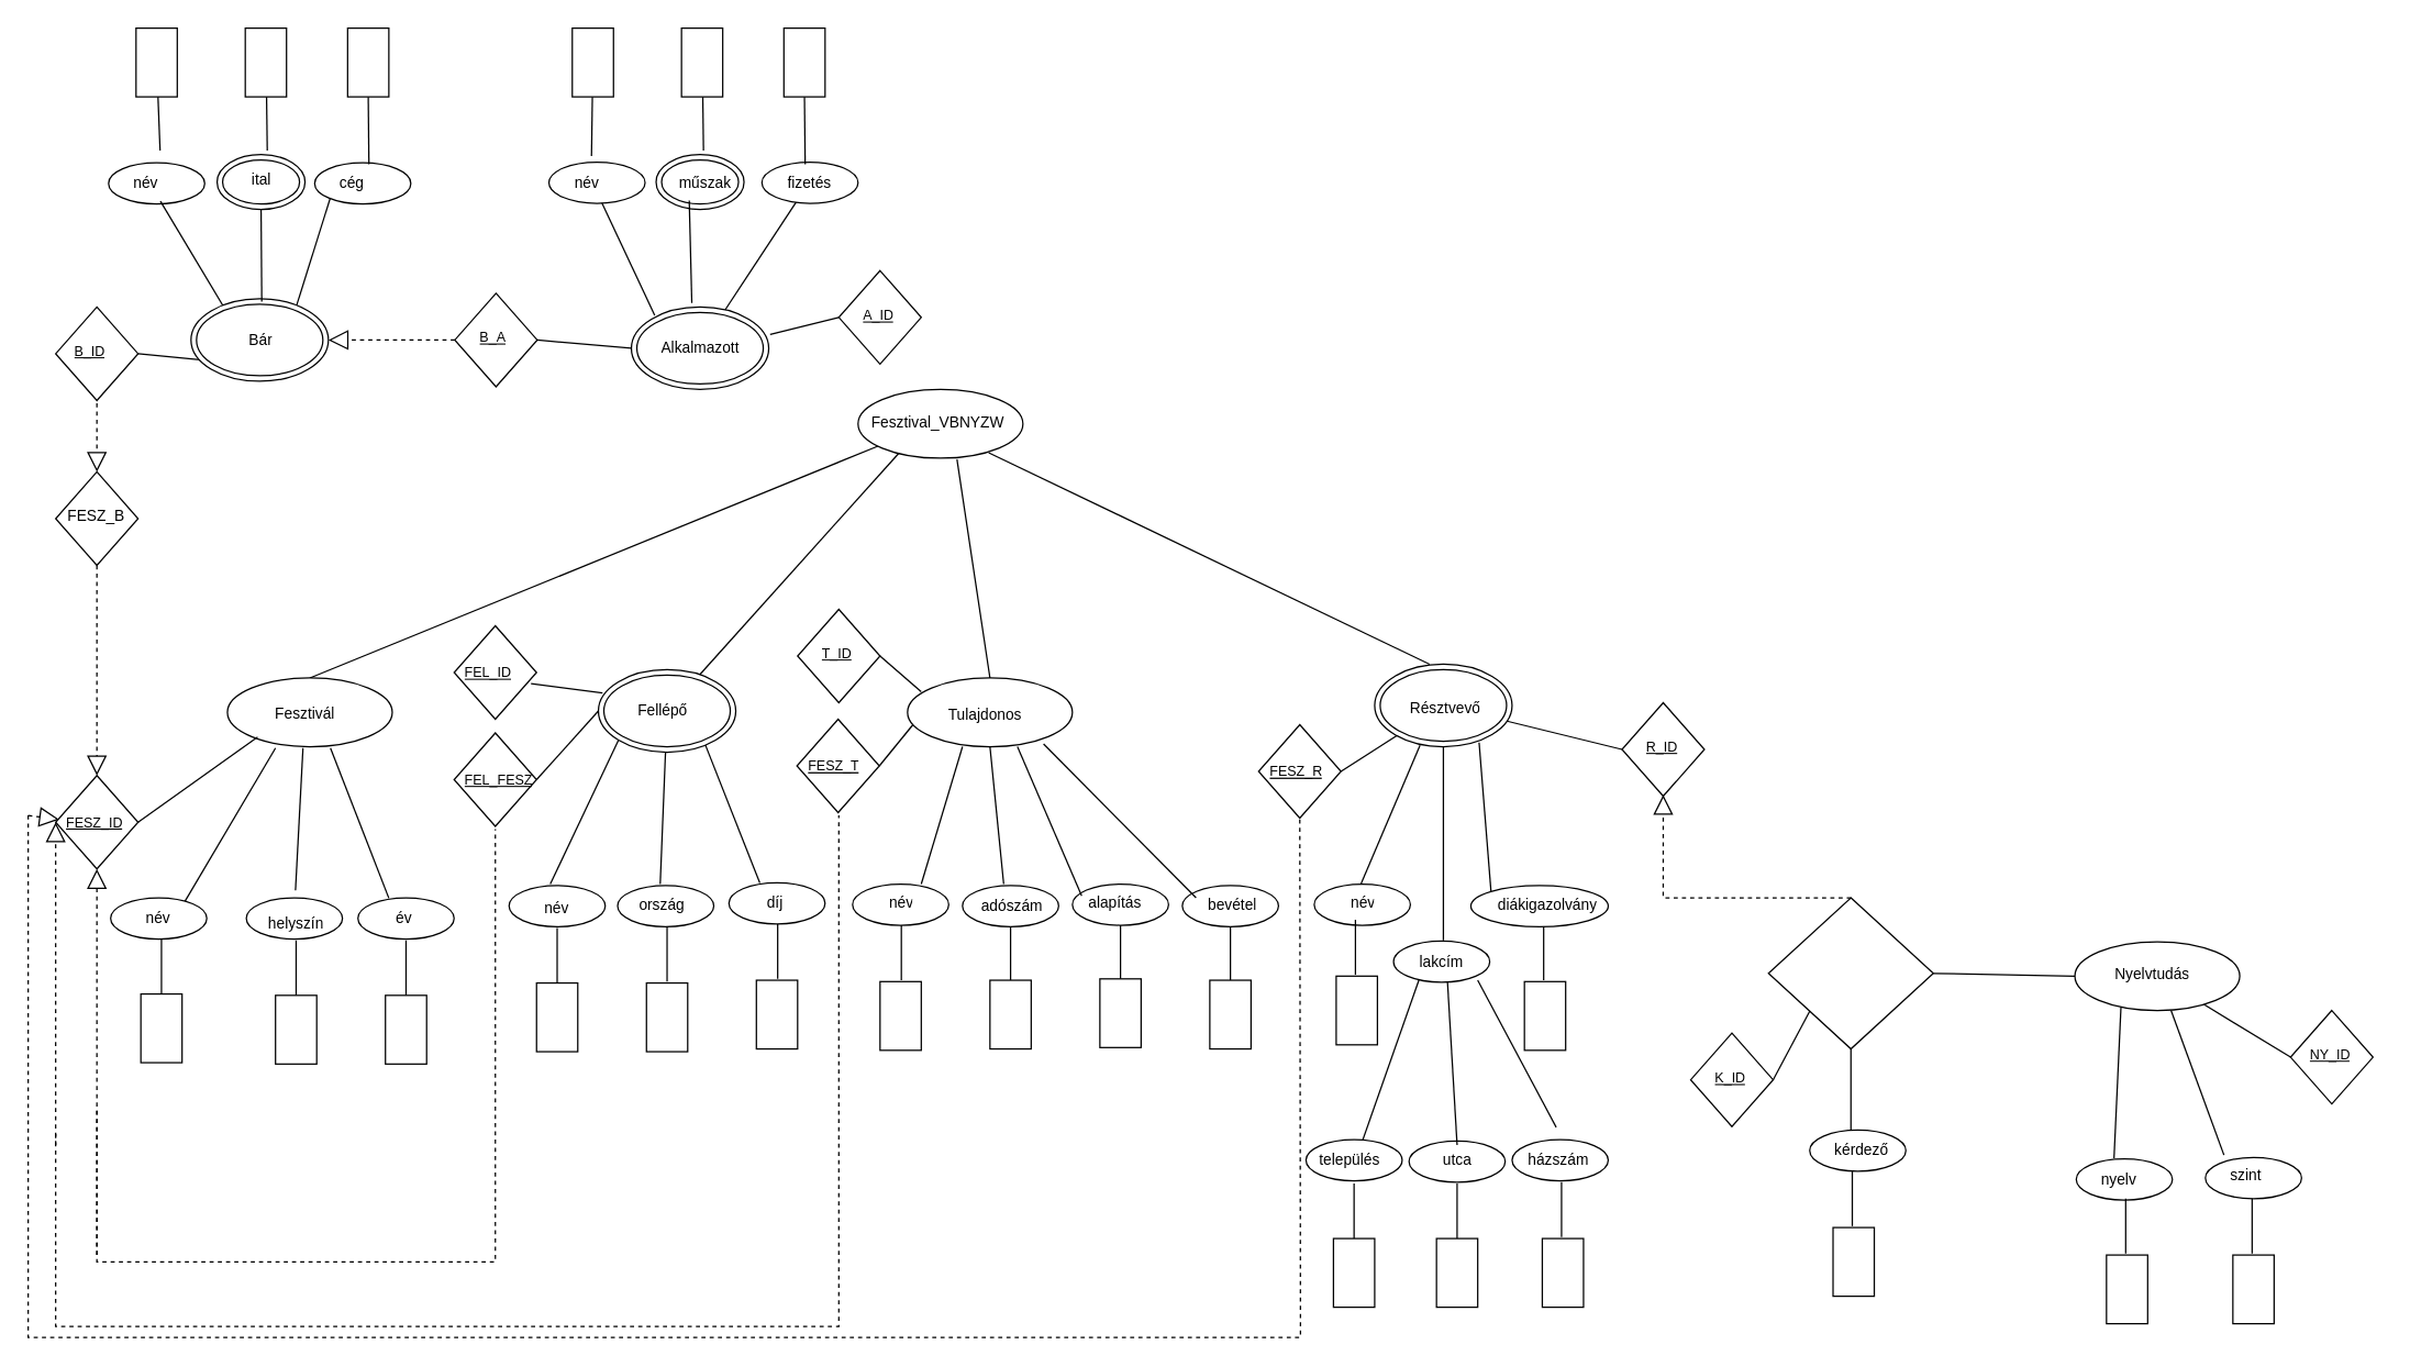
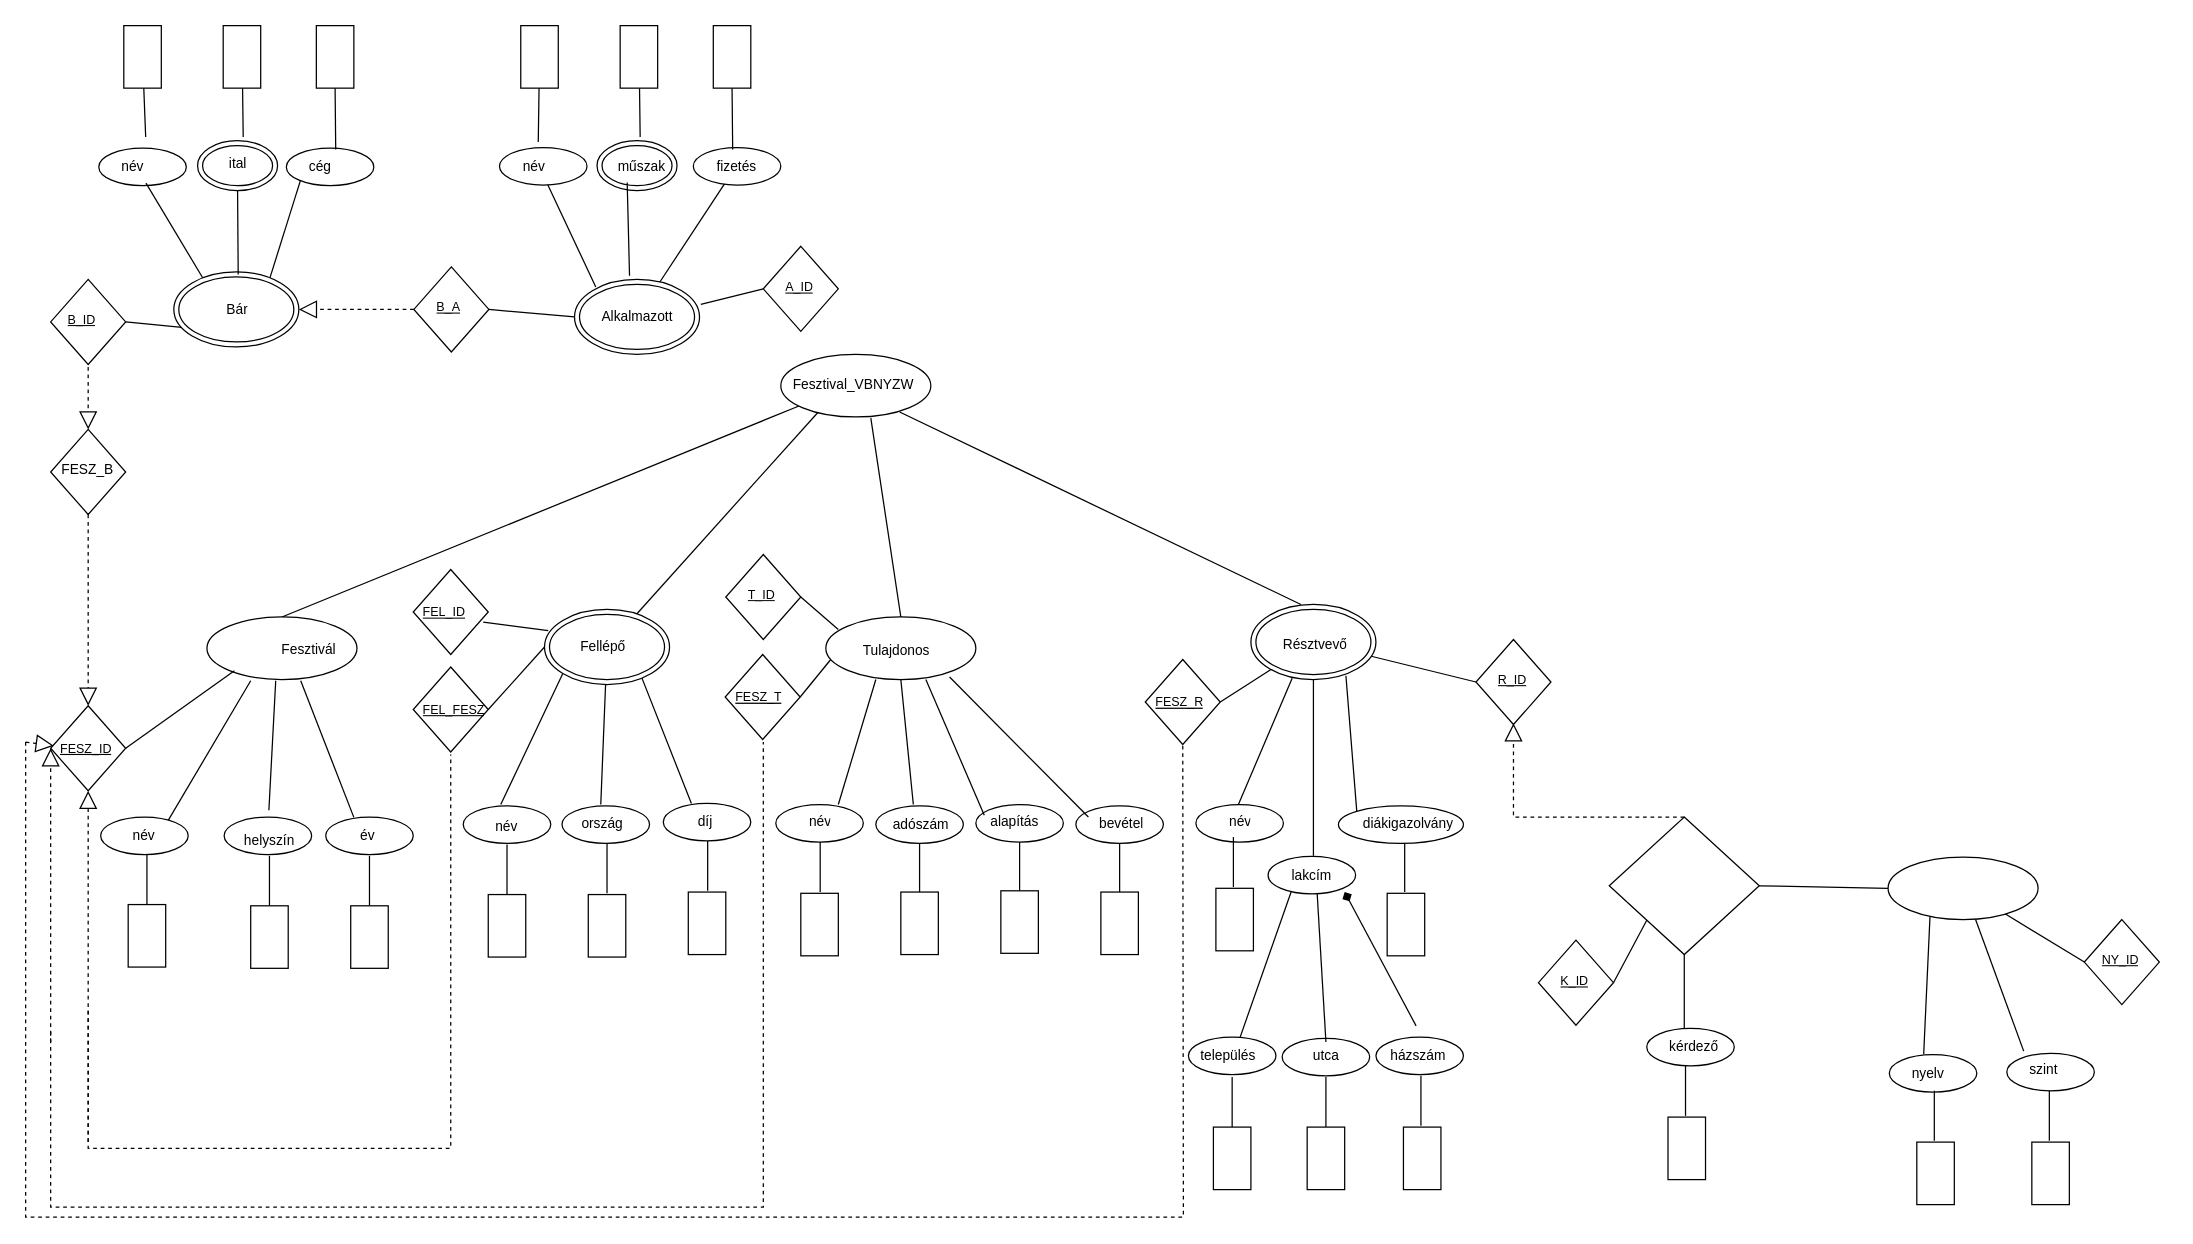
- <mxCell id="87" value="&lt;h1&gt;&lt;font style=&quot;font-size: 11px; font-weight: normal;&quot;&gt;Fesztivál&lt;/font&gt;&lt;/h1&gt;" style="text;html=1;strokeColor=none;fillColor=none;spacing=5;spacingTop=-20;whiteSpace=wrap;overflow=hidden;rounded=0;" vertex="1" parent="85"><mxGeometry x="30" y="2" width="60" height="40" as="geometry" /></mxCell>
+ <mxCell id="87" value="&lt;h1&gt;&lt;font style=&quot;font-size: 11px; font-weight: normal;&quot;&gt;Fesztivál&lt;/font&gt;&lt;/h1&gt;" style="text;html=1;strokeColor=none;fillColor=none;spacing=5;spacingTop=-20;whiteSpace=wrap;overflow=hidden;rounded=0;" vertex="1" parent="85"><mxGeometry x="55" y="2" width="60" height="40" as="geometry" /></mxCell>
- <mxCell id="173" value="&lt;h1&gt;&lt;font style=&quot;font-size: 11px; font-weight: normal;&quot;&gt;Nyelvtudás&lt;/font&gt;&lt;/h1&gt;" style="text;html=1;strokeColor=none;fillColor=none;spacing=5;spacingTop=-20;whiteSpace=wrap;overflow=hidden;rounded=0;" vertex="1" parent="171"><mxGeometry x="24.5" width="71" height="40" as="geometry" /></mxCell>
- <mxCell id="26" value="" style="endArrow=none;html=1;rounded=0;entryX=0.671;entryY=1;entryDx=0;entryDy=0;entryPerimeter=0;" edge="1" parent="18" source="21" target="39"><mxGeometry width="50" height="50" relative="1" as="geometry"><mxPoint x="170" y="138" as="sourcePoint" /><mxPoint x="126.25" y="20" as="targetPoint" /></mxGeometry></mxCell>
+ <mxCell id="26" value="" style="endArrow=diamond;html=1;rounded=0;entryX=0.671;entryY=1;entryDx=0;entryDy=0;entryPerimeter=0;" edge="1" parent="18" source="21" target="39"><mxGeometry width="50" height="50" relative="1" as="geometry"><mxPoint x="170" y="138" as="sourcePoint" /><mxPoint x="126.25" y="20" as="targetPoint" /></mxGeometry></mxCell>
